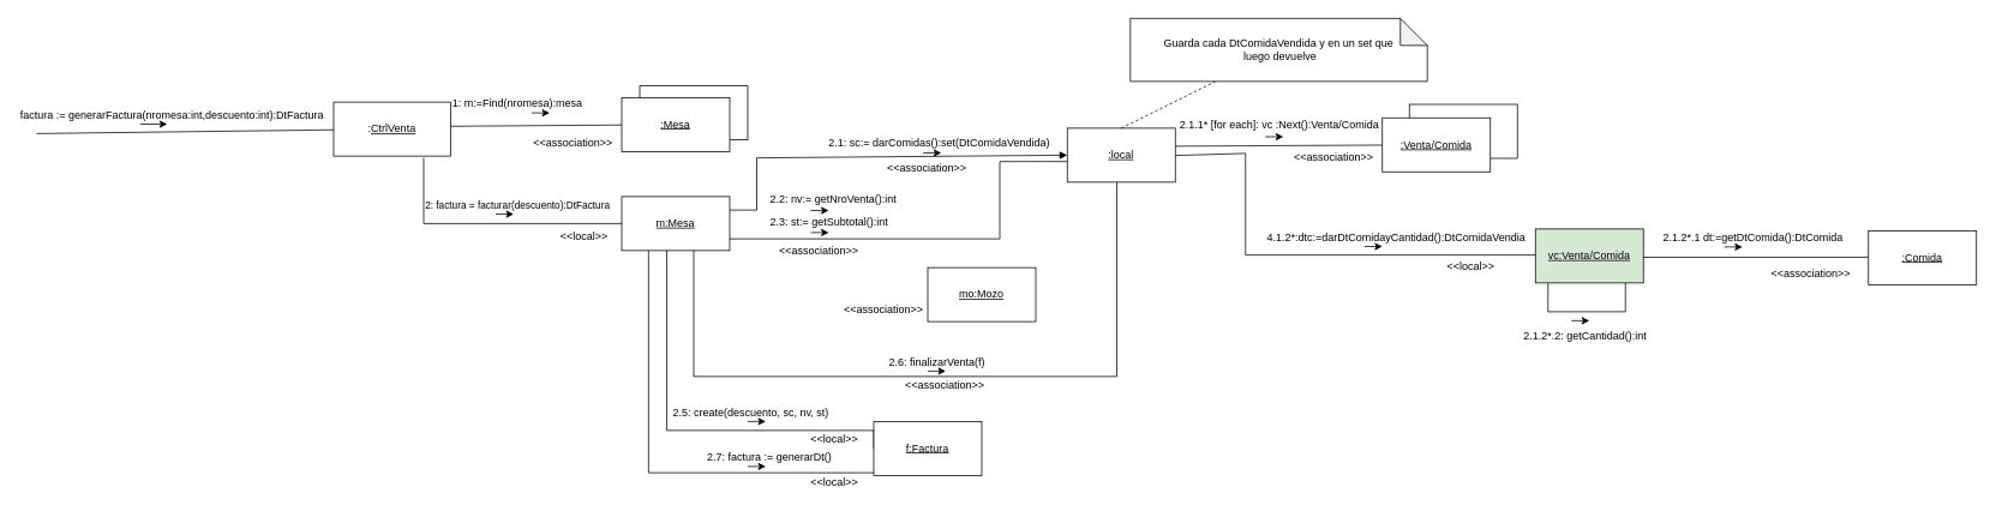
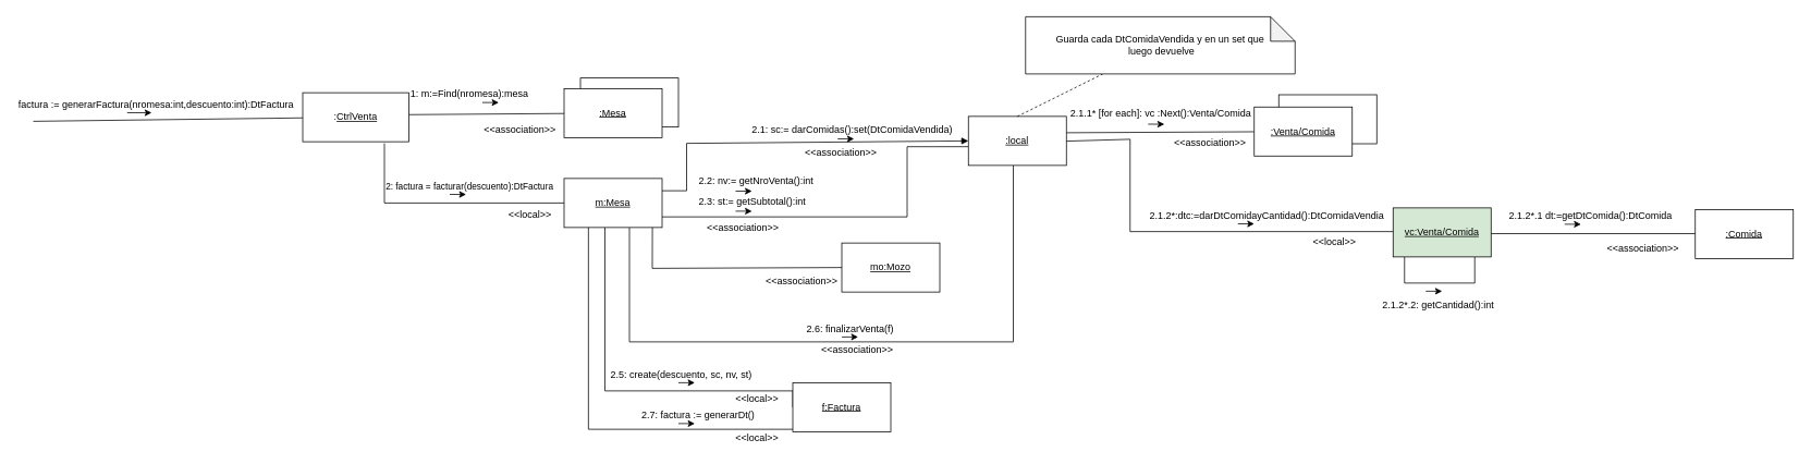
- <mxCell id="33" value="4.1.2*:dtc:=darDtComidayCantidad():DtComidaVendia" style="text;html=1;resizable=0;points=[];autosize=1;align=left;verticalAlign=top;spacingTop=-4;" parent="1" vertex="1"><mxGeometry x="1405" y="254" width="310" height="20" as="geometry" /></mxCell>
+ <mxCell id="33" value="2.1.2*:dtc:=darDtComidayCantidad():DtComidaVendia" style="text;html=1;resizable=0;points=[];autosize=1;align=left;verticalAlign=top;spacingTop=-4;" parent="1" vertex="1"><mxGeometry x="1405" y="254" width="310" height="20" as="geometry" /></mxCell>
+ <mxCell id="23" value="" style="endArrow=none;html=1;entryX=0.901;entryY=1.001;entryDx=0;entryDy=0;entryPerimeter=0;rounded=0;exitX=0;exitY=0.5;exitDx=0;exitDy=0;" parent="1" source="25" target="16" edge="1"><mxGeometry width="50" height="50" relative="1" as="geometry"><mxPoint x="1031" y="427.5" as="sourcePoint" /><mxPoint x="799.759" y="368.224" as="targetPoint" /><Array as="points"><mxPoint x="798" y="328" /></Array></mxGeometry></mxCell>
